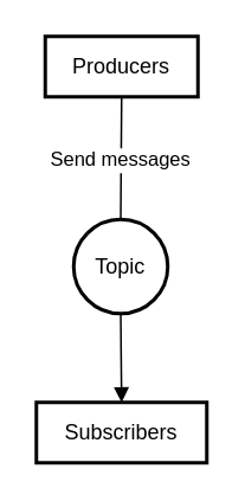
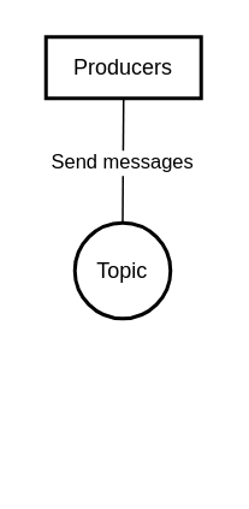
- <mxCell id="6" value="" style="curved=1;startArrow=none;endArrow=block;exitX=0.51;exitY=1.01;entryX=0.5;entryY=0.01;" edge="1" parent="1" source="3" target="4"><mxGeometry relative="1" as="geometry"><Array as="points" /></mxGeometry></mxCell>
- <mxCell id="4" value="Subscribers" style="whiteSpace=wrap;strokeWidth=2;" vertex="1" parent="1"><mxGeometry x="20" y="226" width="96" height="34" as="geometry" /></mxCell>
